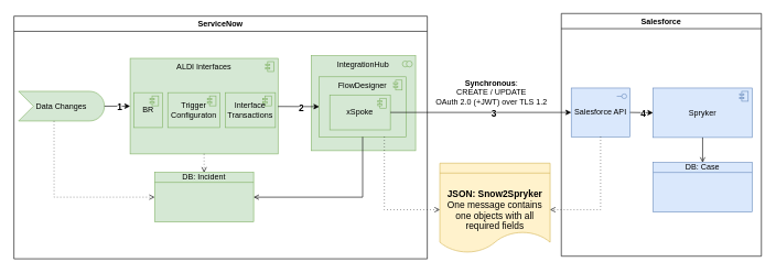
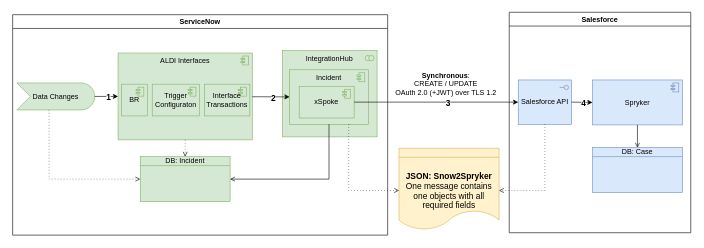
- <mxCell id="11" value="FlowDesigner" style="html=1;outlineConnect=0;whiteSpace=wrap;fillColor=#d5e8d4;shape=mxgraph.archimate3.application;appType=comp;archiType=square;verticalAlign=top;strokeColor=#82b366;" parent="9" vertex="1"><mxGeometry x="462.33" y="92" width="131.5" height="91" as="geometry" /></mxCell>
+ <mxCell id="11" value="Incident" style="html=1;outlineConnect=0;whiteSpace=wrap;fillColor=#d5e8d4;shape=mxgraph.archimate3.application;appType=comp;archiType=square;verticalAlign=top;strokeColor=#82b366;" parent="9" vertex="1"><mxGeometry x="462.33" y="92" width="131.5" height="91" as="geometry" /></mxCell>
